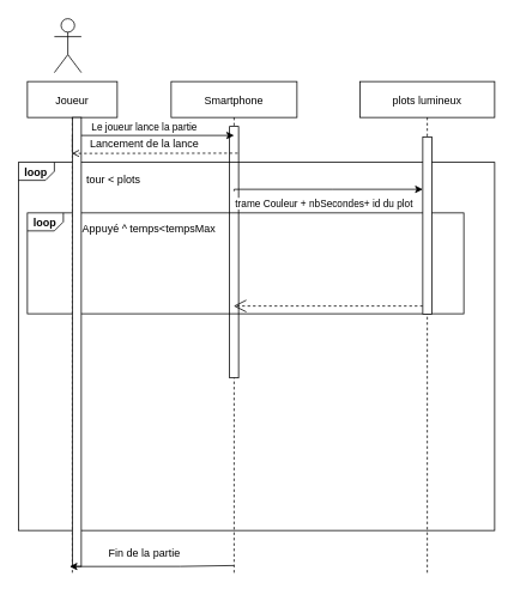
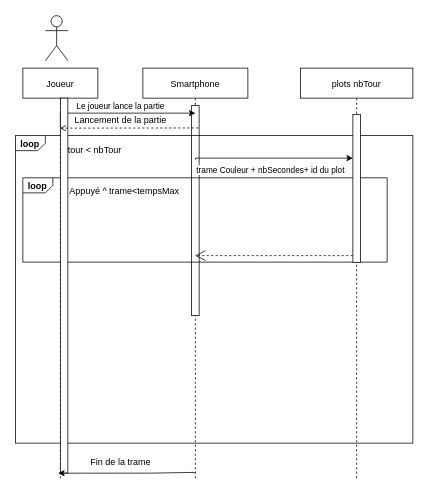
- <mxCell id="6" value="plots lumineux" style="shape=umlLifeline;perimeter=lifelinePerimeter;container=1;collapsible=0;recursiveResize=0;rounded=0;shadow=0;strokeWidth=1;" parent="1" vertex="1"><mxGeometry x="400" y="90" width="150" height="550" as="geometry" /></mxCell>
+ <mxCell id="6" value="plots nbTour" style="shape=umlLifeline;perimeter=lifelinePerimeter;container=1;collapsible=0;recursiveResize=0;rounded=0;shadow=0;strokeWidth=1;" parent="1" vertex="1"><mxGeometry x="400" y="90" width="150" height="550" as="geometry" /></mxCell>
- <mxCell id="10" value="Lancement de la lance" style="text;html=1;align=center;verticalAlign=middle;resizable=0;points=[];autosize=1;strokeColor=none;fillColor=none;" parent="1" vertex="1"><mxGeometry x="85" y="145" width="150" height="30" as="geometry" /></mxCell>
+ <mxCell id="10" value="Lancement de la partie" style="text;html=1;align=center;verticalAlign=middle;resizable=0;points=[];autosize=1;strokeColor=none;fillColor=none;" parent="1" vertex="1"><mxGeometry x="85" y="145" width="150" height="30" as="geometry" /></mxCell>
- <mxCell id="13" value="tour &amp;lt; plots" style="text;html=1;strokeColor=none;fillColor=none;align=center;verticalAlign=middle;whiteSpace=wrap;rounded=0;" parent="11" vertex="1"><mxGeometry x="58.889" width="94.222" height="37.436" as="geometry" /></mxCell>
+ <mxCell id="13" value="tour &amp;lt; nbTour" style="text;html=1;strokeColor=none;fillColor=none;align=center;verticalAlign=middle;whiteSpace=wrap;rounded=0;" parent="11" vertex="1"><mxGeometry x="58.889" width="94.222" height="37.436" as="geometry" /></mxCell>
- <mxCell id="16" value="Appuyé ^ temps&amp;lt;tempsMax" style="text;html=1;strokeColor=none;fillColor=none;align=center;verticalAlign=middle;whiteSpace=wrap;rounded=0;" parent="14" vertex="1"><mxGeometry x="44.146" y="9.909" width="183.47" height="15.315" as="geometry" /></mxCell>
+ <mxCell id="16" value="Appuyé ^ trame&amp;lt;tempsMax" style="text;html=1;strokeColor=none;fillColor=none;align=center;verticalAlign=middle;whiteSpace=wrap;rounded=0;" parent="14" vertex="1"><mxGeometry x="44.146" y="9.909" width="183.47" height="15.315" as="geometry" /></mxCell>
- <mxCell id="19" value="Fin de la partie" style="text;html=1;align=center;verticalAlign=middle;resizable=0;points=[];autosize=1;strokeColor=none;fillColor=none;" parent="1" vertex="1"><mxGeometry x="110" y="600" width="100" height="30" as="geometry" /></mxCell>
+ <mxCell id="19" value="Fin de la trame" style="text;html=1;align=center;verticalAlign=middle;resizable=0;points=[];autosize=1;strokeColor=none;fillColor=none;" parent="1" vertex="1"><mxGeometry x="110" y="600" width="100" height="30" as="geometry" /></mxCell>
